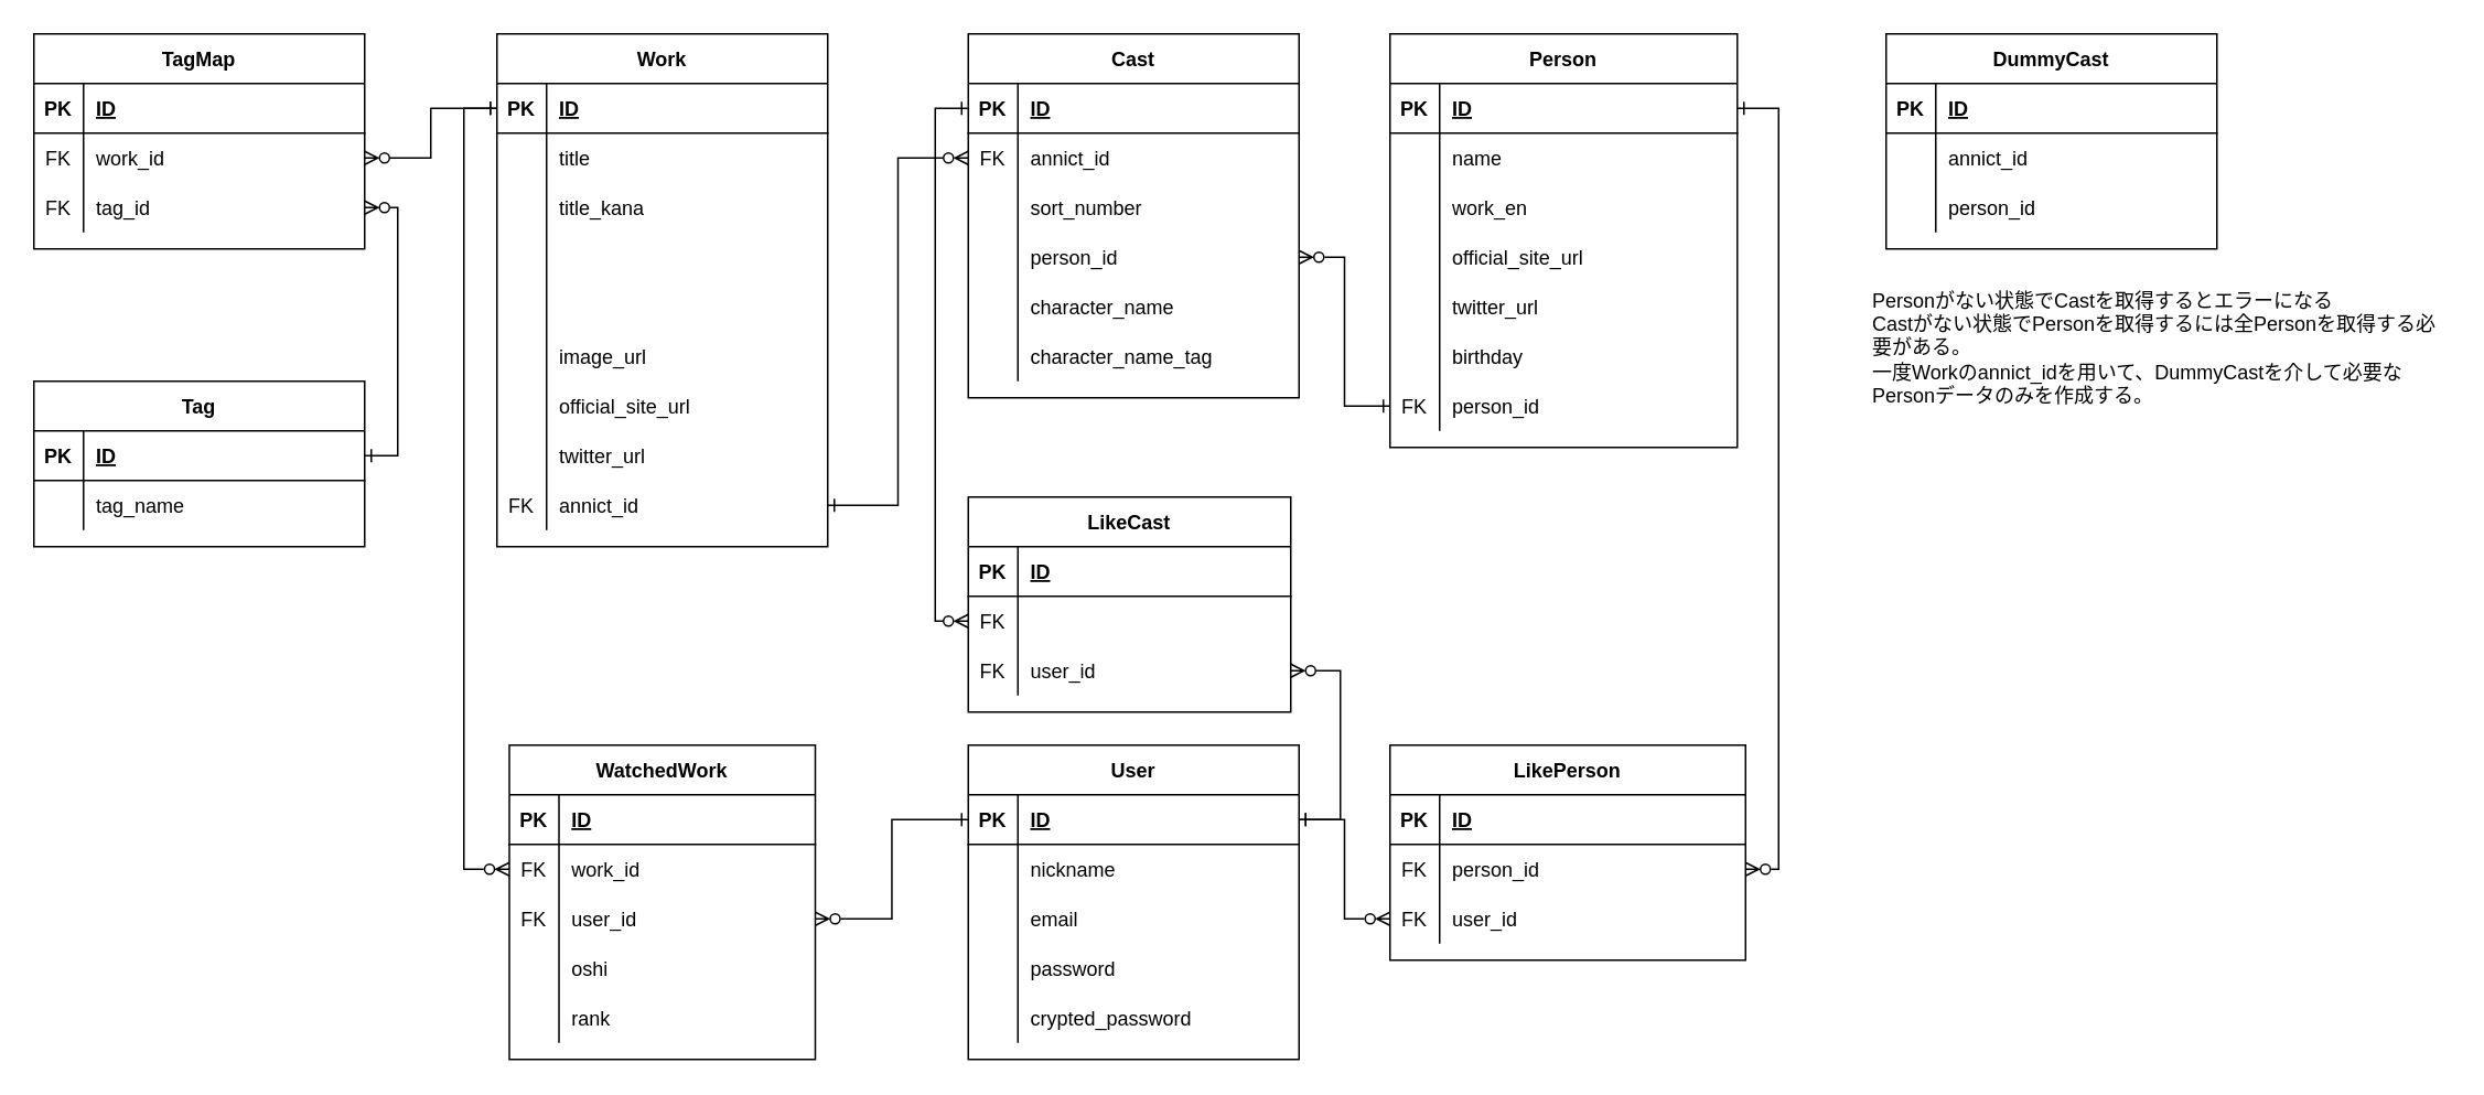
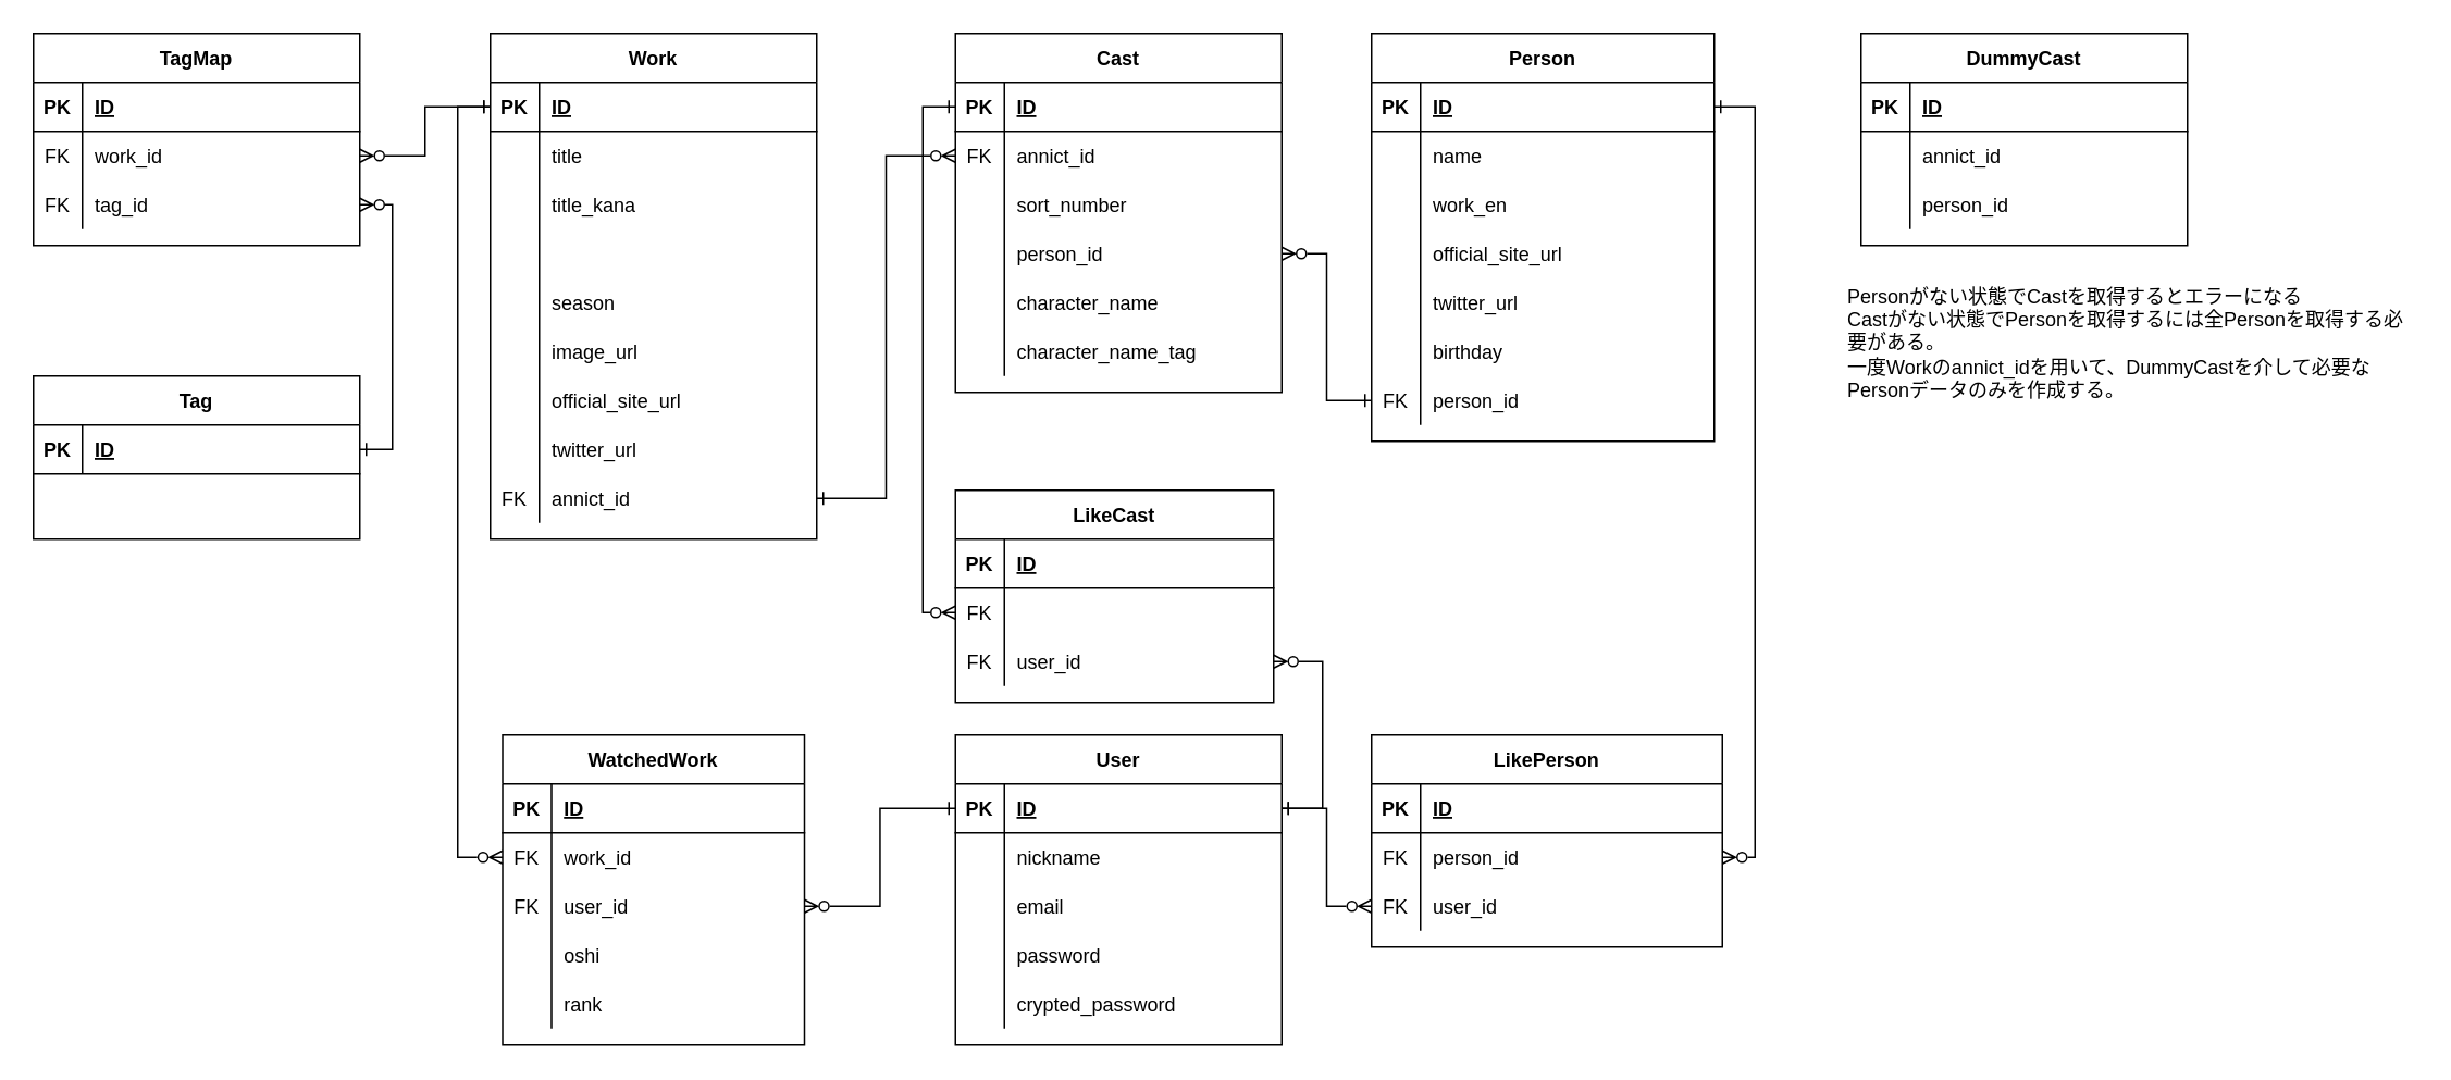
+ <mxCell id="32" value="season" style="shape=partialRectangle;overflow=hidden;connectable=0;fillColor=none;top=0;left=0;bottom=0;right=0;align=left;spacingLeft=6;" parent="30" vertex="1"><mxGeometry x="30" width="170" height="30" as="geometry"><mxRectangle width="170" height="30" as="alternateBounds" /></mxGeometry></mxCell>
- <mxCell id="146" value="tag_name" style="shape=partialRectangle;overflow=hidden;connectable=0;fillColor=none;top=0;left=0;bottom=0;right=0;align=left;spacingLeft=6;" vertex="1" parent="144"><mxGeometry x="30" width="170" height="30" as="geometry"><mxRectangle width="170" height="30" as="alternateBounds" /></mxGeometry></mxCell>
